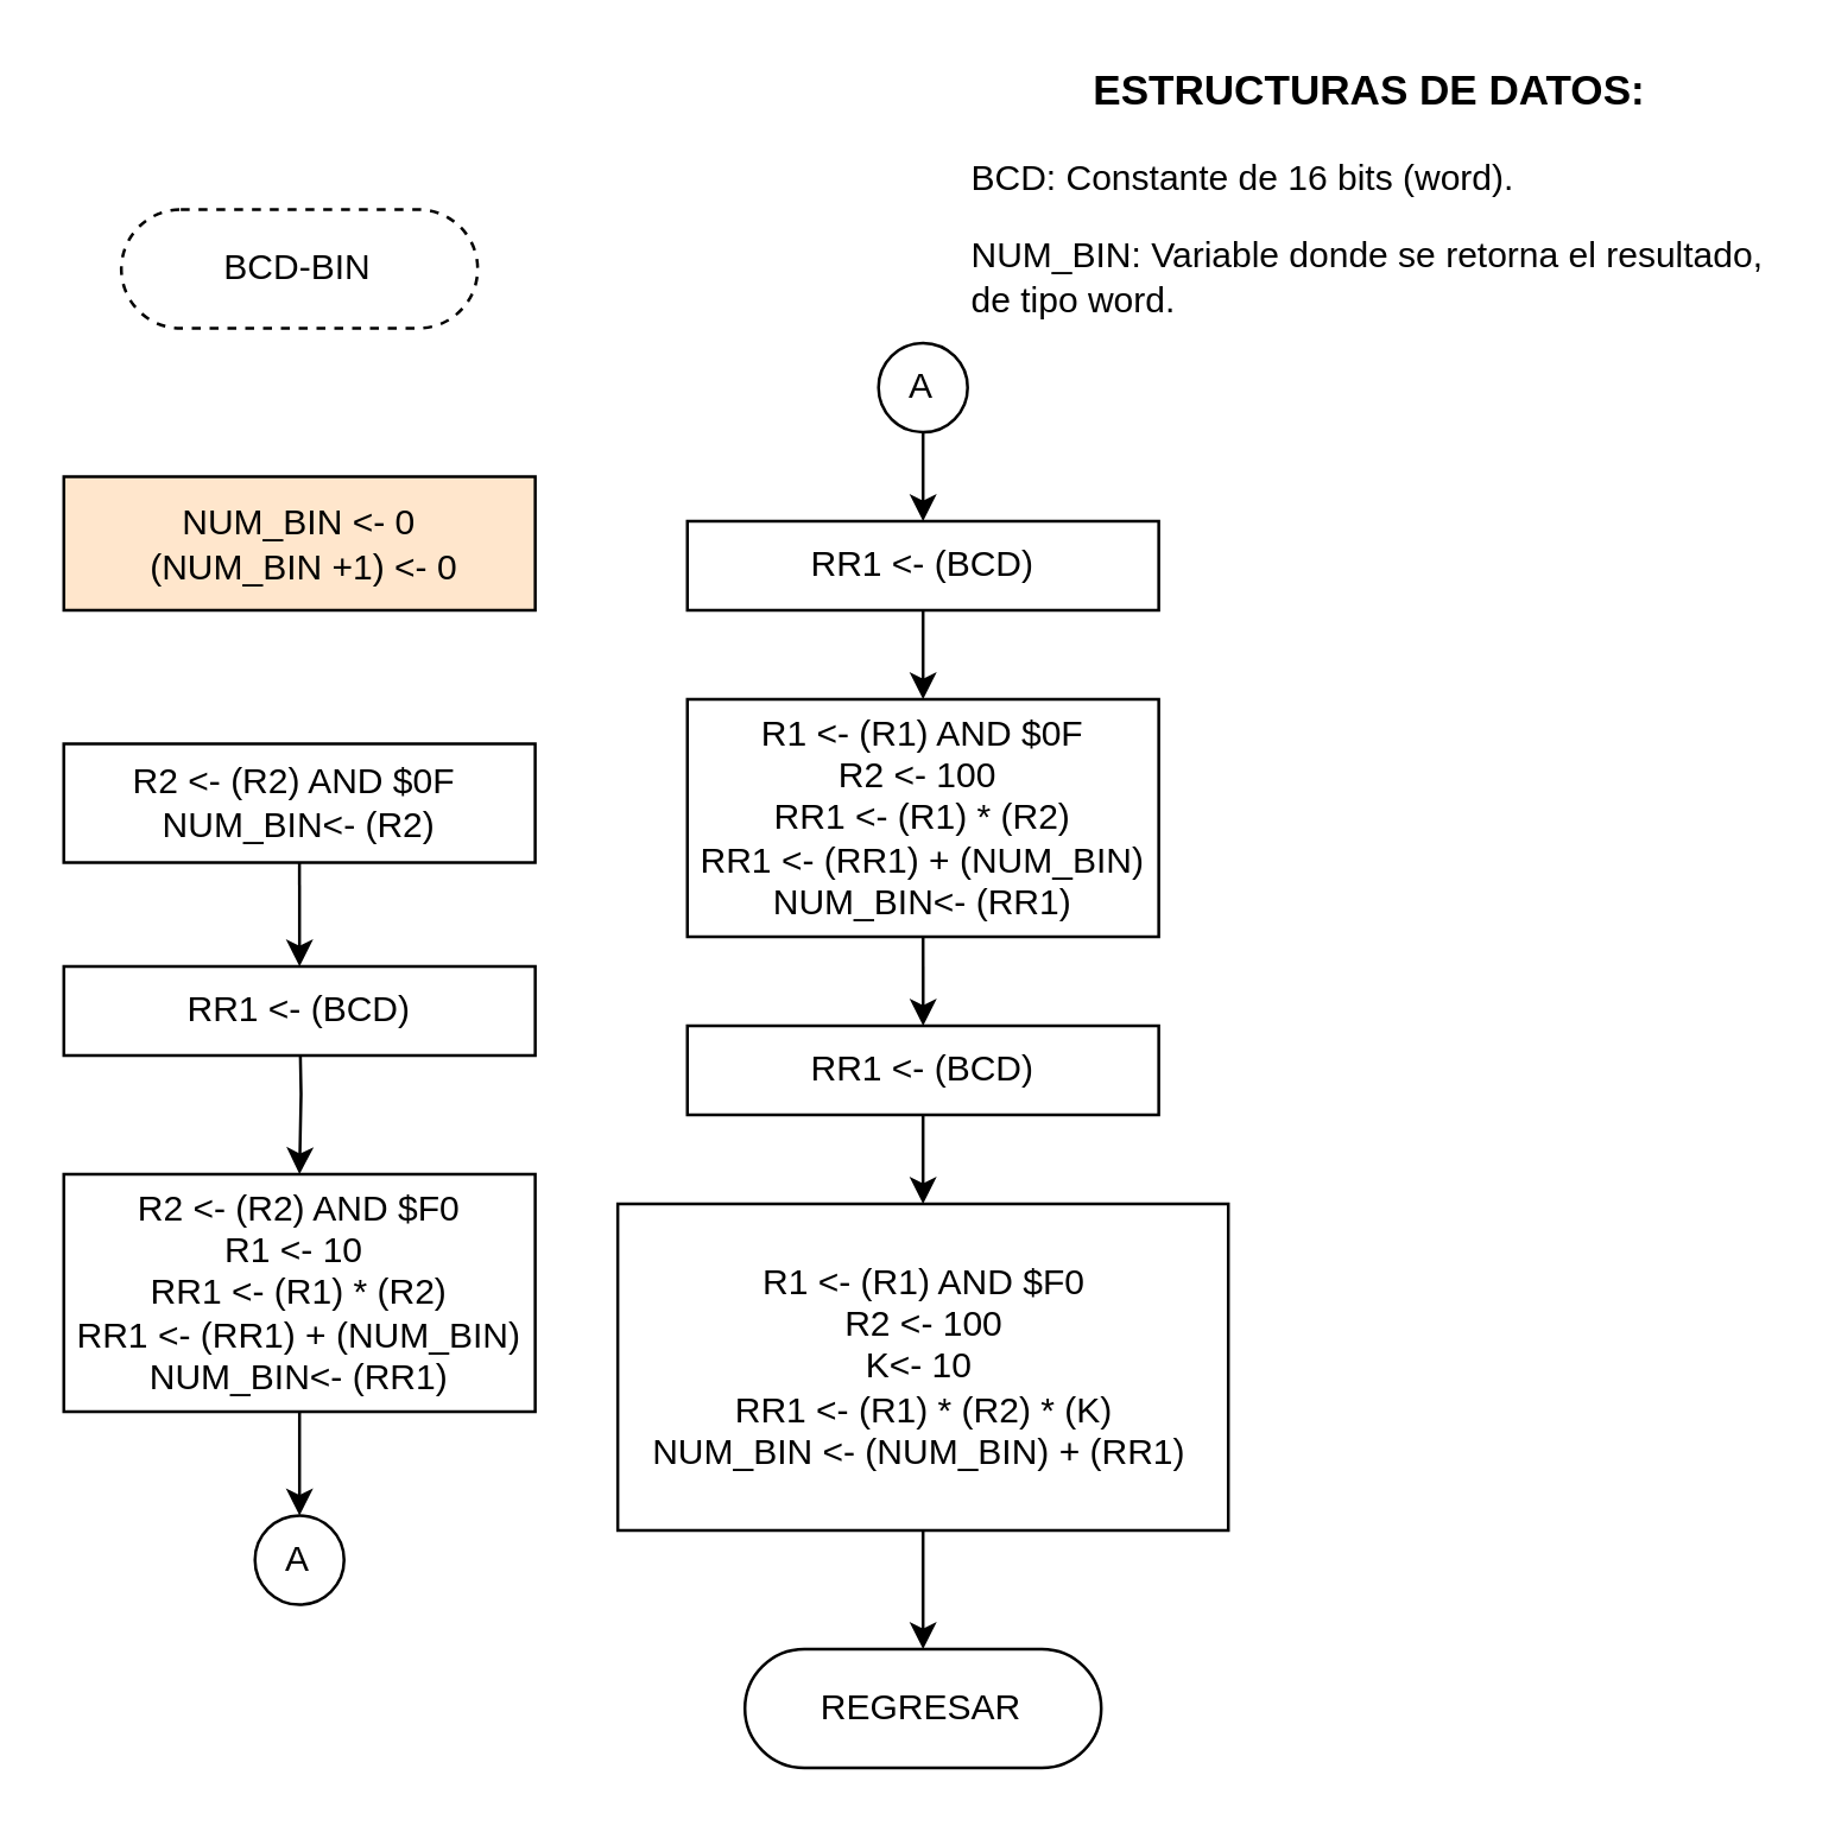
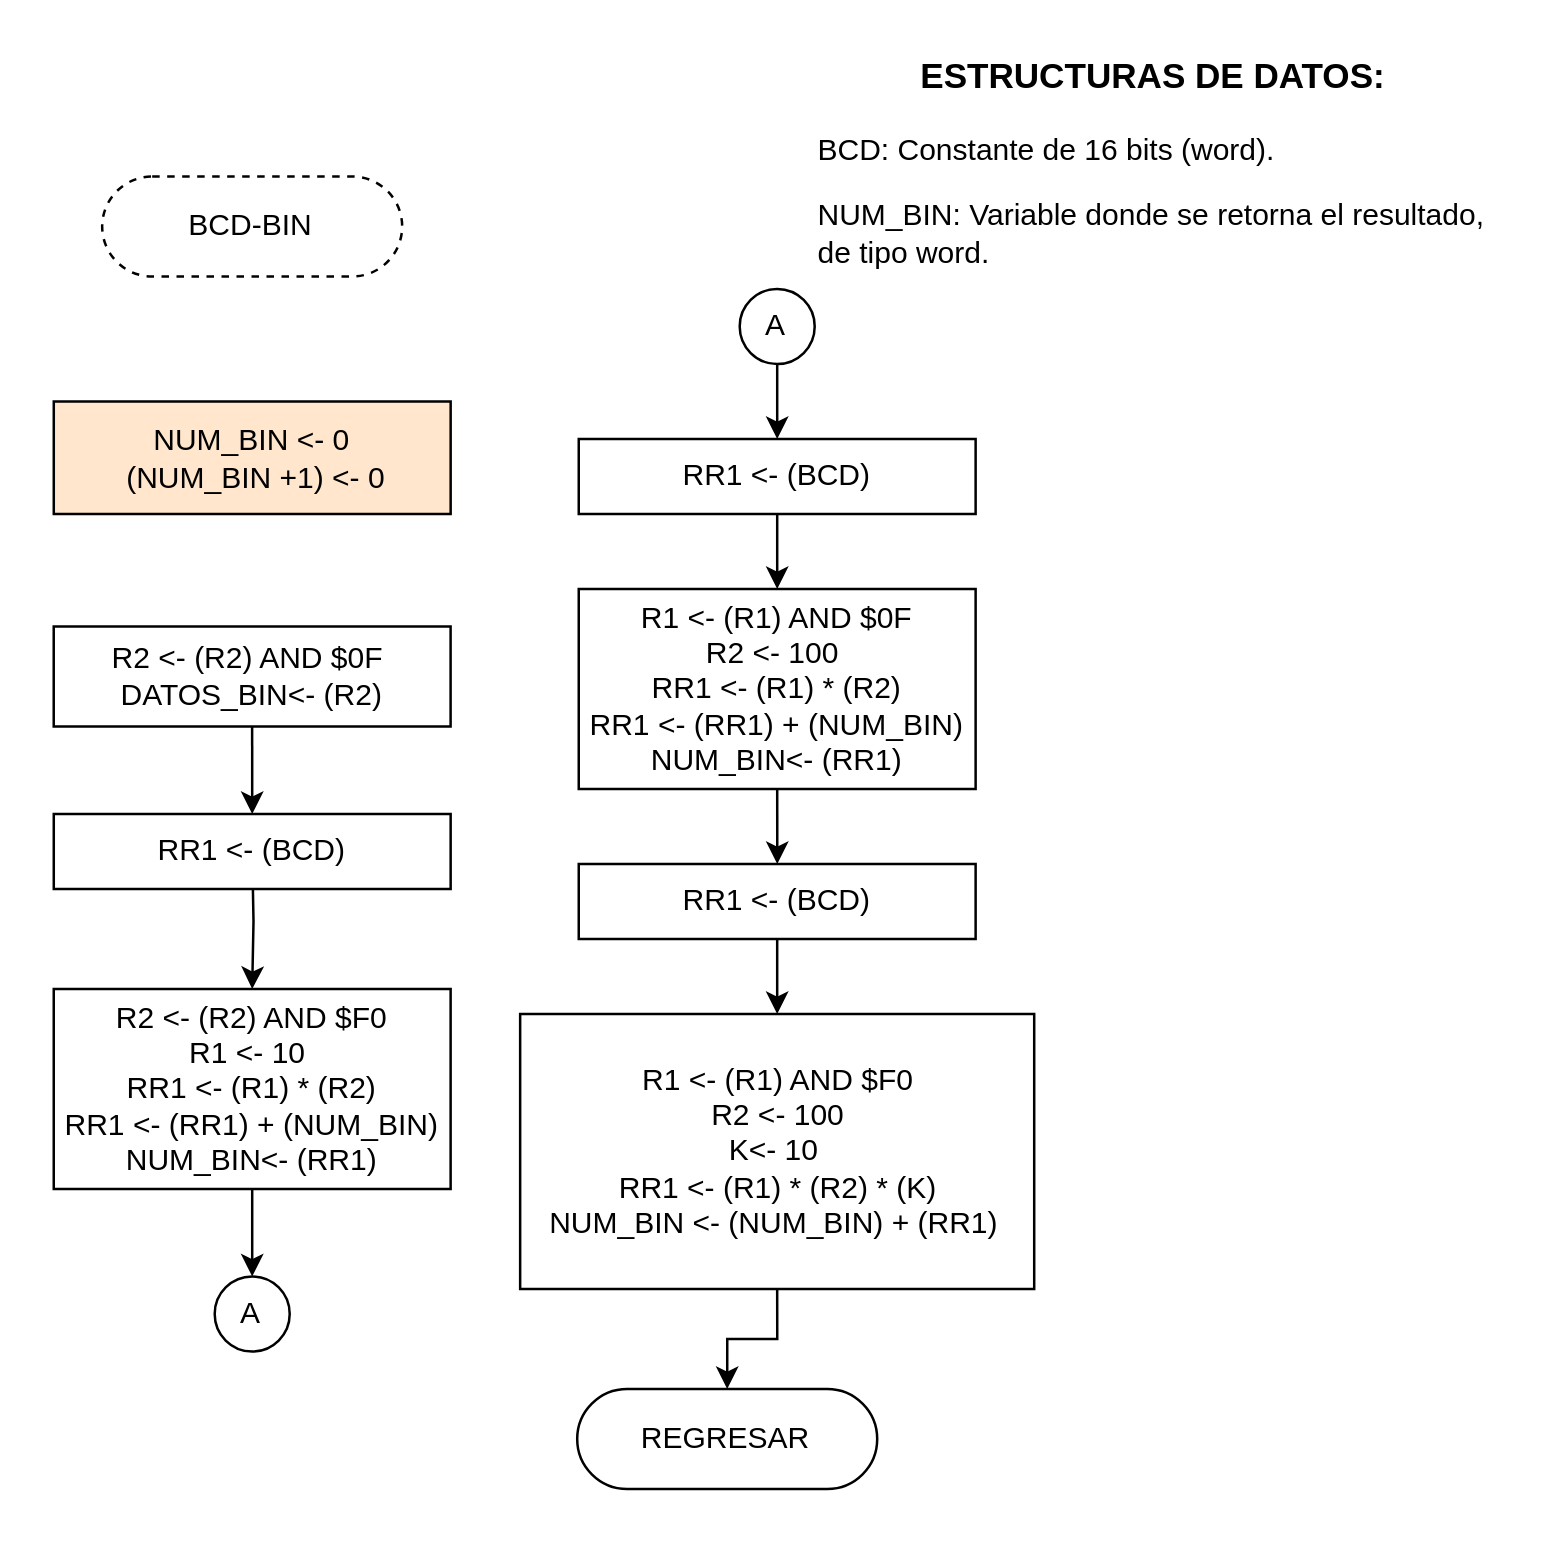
- <mxCell id="6" value="R2 &amp;lt;- (R2) AND $0F&amp;nbsp;&lt;br&gt;NUM_BIN&amp;lt;- (R2)" style="rounded=0;whiteSpace=wrap;html=1;" parent="1" vertex="1"><mxGeometry x="20.99" y="250" width="158.75" height="40" as="geometry" /></mxCell>
+ <mxCell id="6" value="R2 &amp;lt;- (R2) AND $0F&amp;nbsp;&lt;br&gt;DATOS_BIN&amp;lt;- (R2)" style="rounded=0;whiteSpace=wrap;html=1;" parent="1" vertex="1"><mxGeometry x="20.99" y="250" width="158.75" height="40" as="geometry" /></mxCell>
- <mxCell id="19" value="REGRESAR" style="rounded=1;whiteSpace=wrap;html=1;fontSize=12;glass=0;strokeWidth=1;shadow=0;arcSize=50;" parent="1" vertex="1"><mxGeometry x="250.38" y="555" width="120" height="40" as="geometry" /></mxCell>
+ <mxCell id="19" value="REGRESAR" style="rounded=1;whiteSpace=wrap;html=1;fontSize=12;glass=0;strokeWidth=1;shadow=0;arcSize=50;" parent="1" vertex="1"><mxGeometry x="230.38" y="555" width="120" height="40" as="geometry" /></mxCell>
